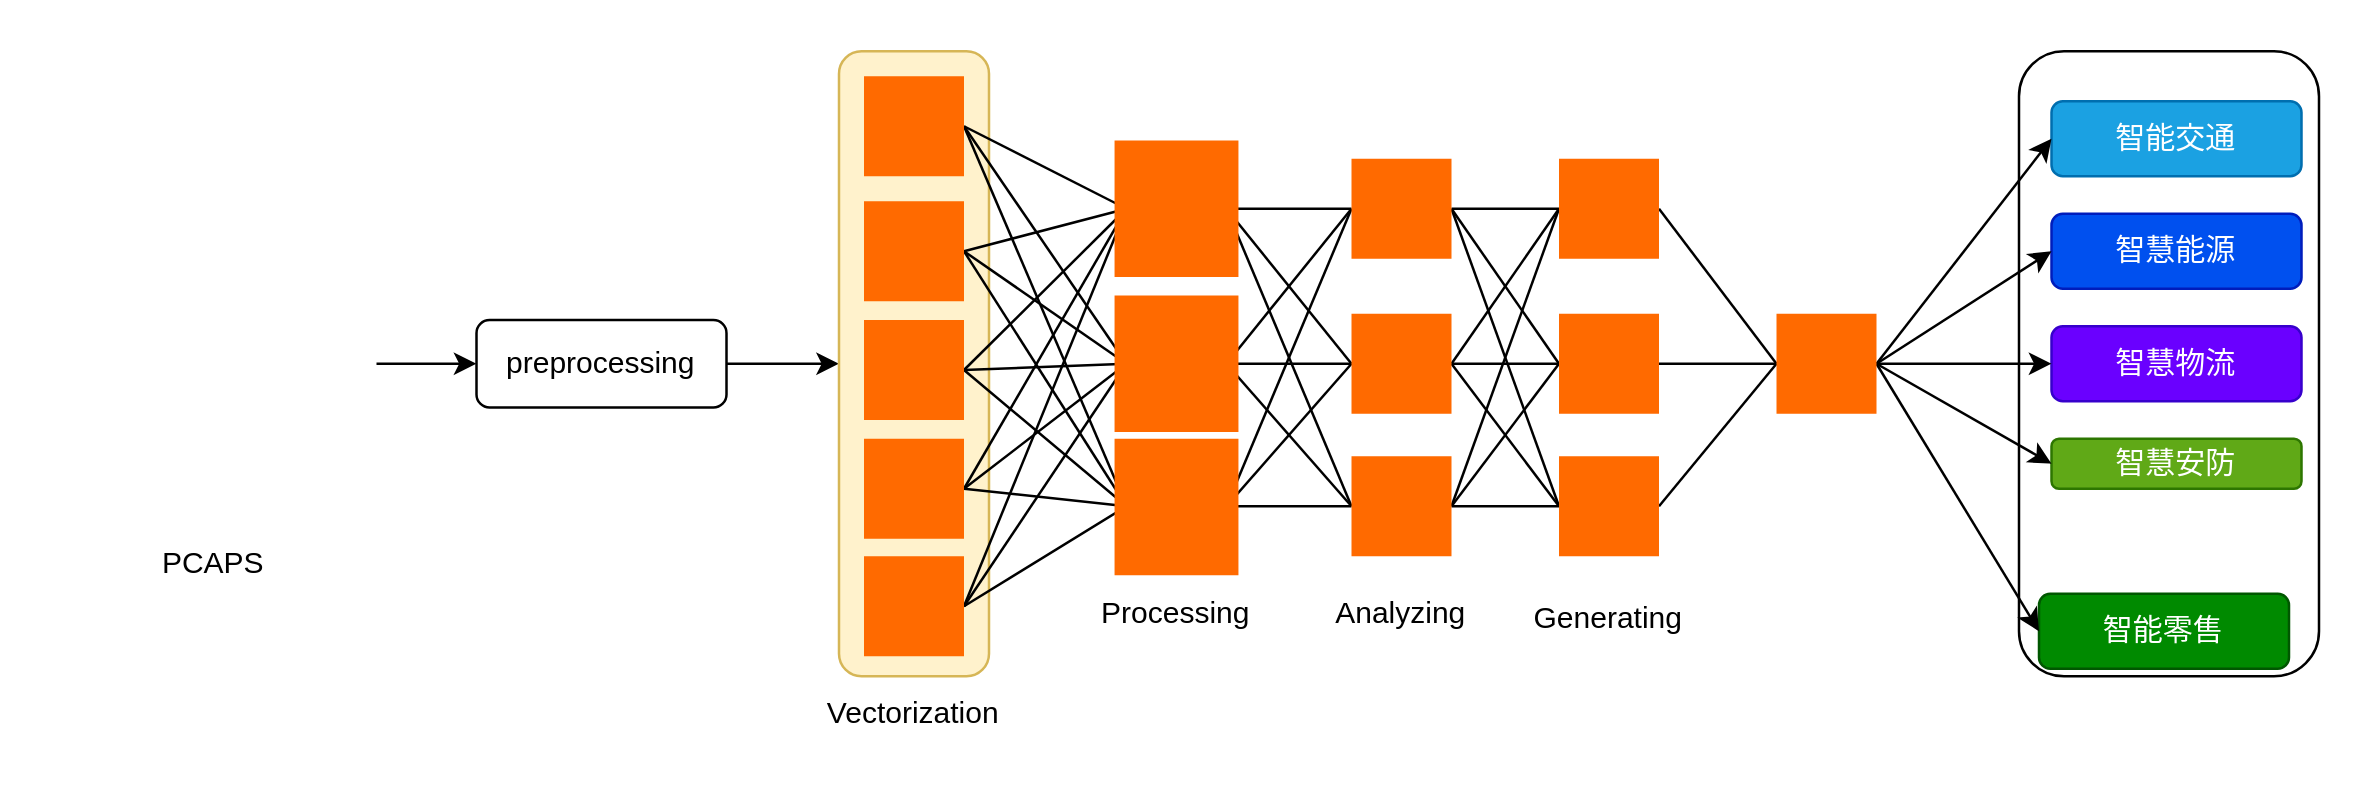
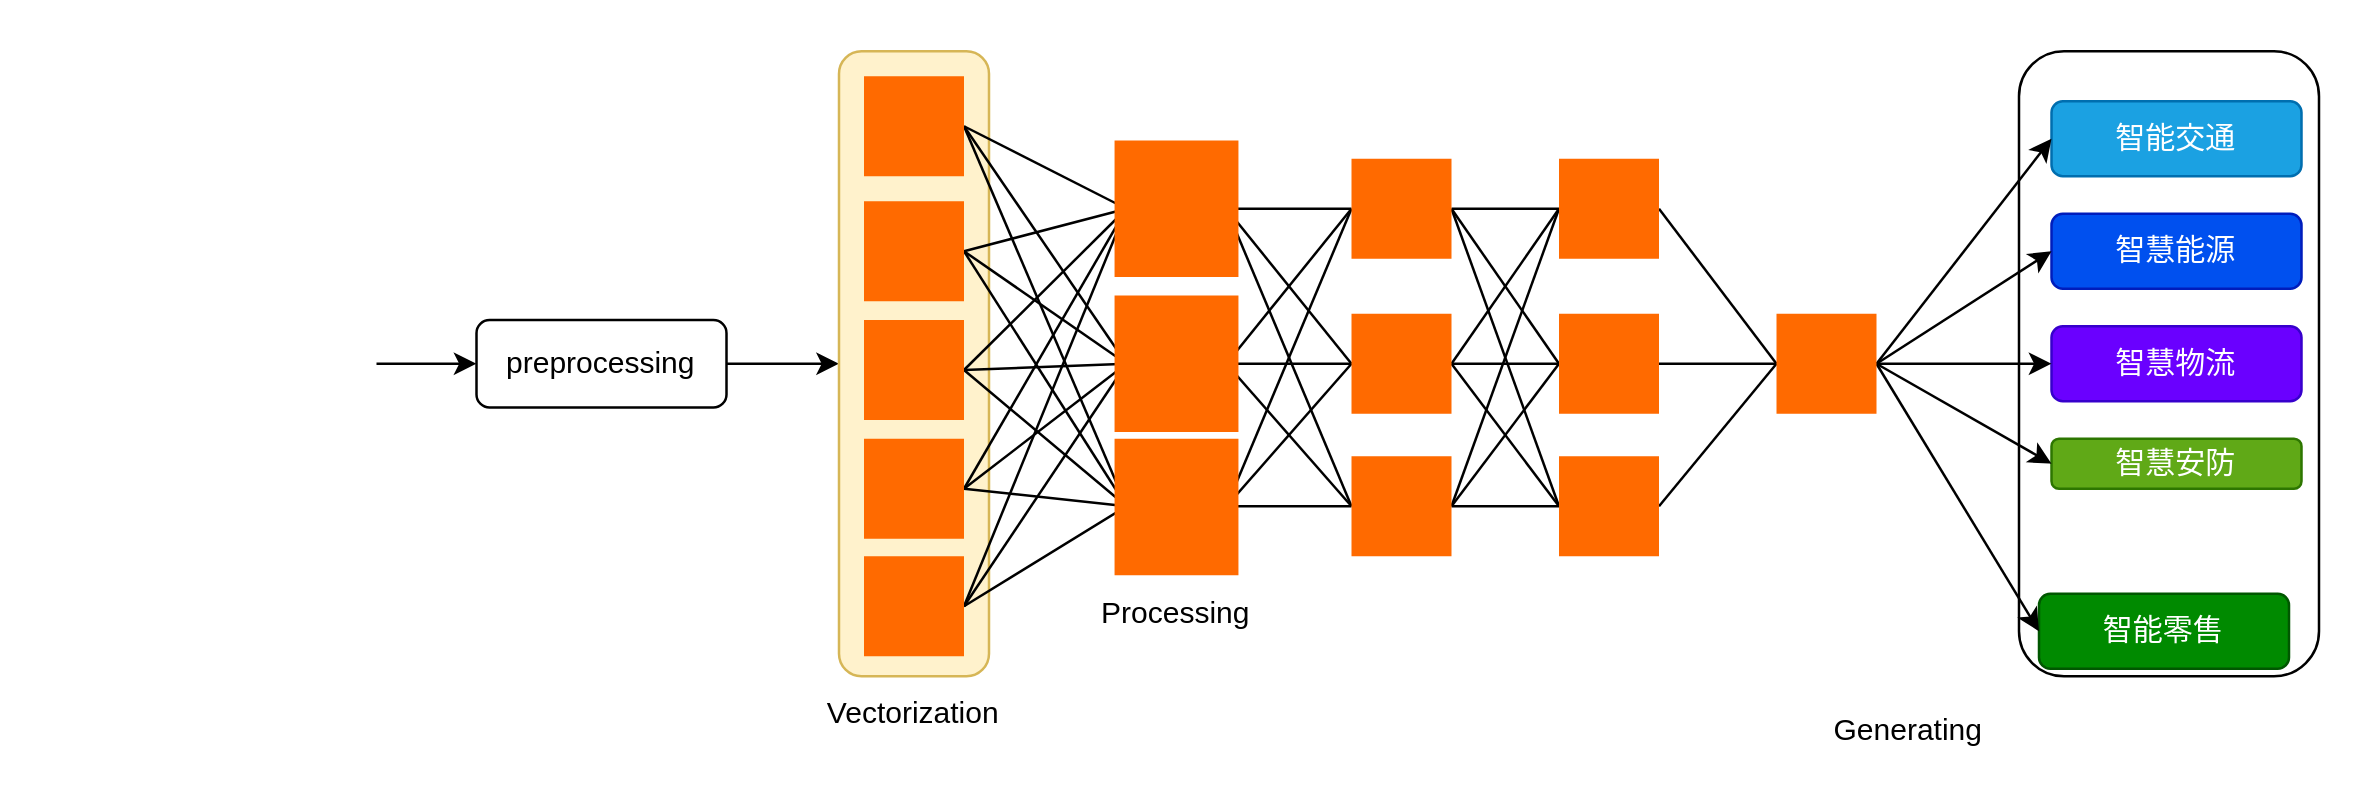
- <mxCell id="4" value="PCAPS" style="text;html=1;align=center;verticalAlign=middle;whiteSpace=wrap;rounded=0;" vertex="1" parent="1"><mxGeometry x="55" y="210" width="60" height="30" as="geometry" /></mxCell>
- <mxCell id="72" value="Analyzing" style="text;html=1;align=center;verticalAlign=middle;whiteSpace=wrap;rounded=0;" vertex="1" parent="1"><mxGeometry x="530" y="229.6" width="60" height="30" as="geometry" /></mxCell>
- <mxCell id="73" value="Generating" style="text;html=1;align=center;verticalAlign=middle;whiteSpace=wrap;rounded=0;" vertex="1" parent="1"><mxGeometry x="613" y="232" width="60" height="30" as="geometry" /></mxCell>
+ <mxCell id="73" value="Generating" style="text;html=1;align=center;verticalAlign=middle;whiteSpace=wrap;rounded=0;" vertex="1" parent="1"><mxGeometry x="733" y="277" width="60" height="30" as="geometry" /></mxCell>
